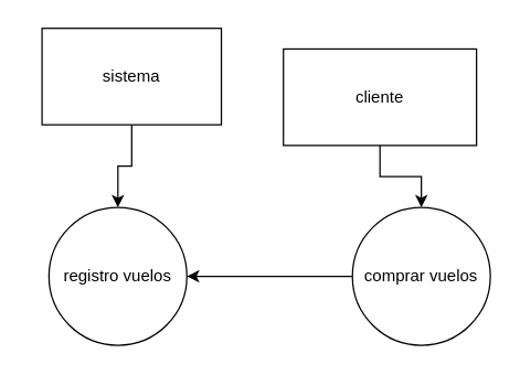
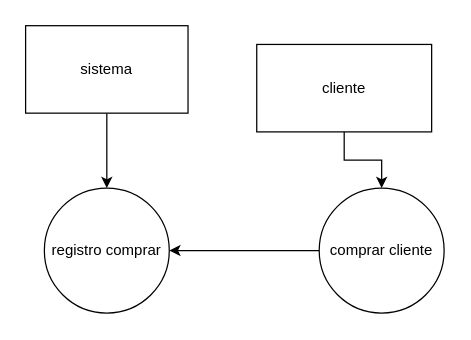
- <mxCell id="3" value="&lt;font style=&quot;vertical-align: inherit;&quot;&gt;&lt;font style=&quot;vertical-align: inherit;&quot;&gt;sistema&lt;/font&gt;&lt;/font&gt;" style="rounded=0;whiteSpace=wrap;html=1;" vertex="1" parent="1"><mxGeometry x="30" y="20" width="130" height="70" as="geometry" /></mxCell>
+ <mxCell id="3" value="&lt;font style=&quot;vertical-align: inherit;&quot;&gt;&lt;font style=&quot;vertical-align: inherit;&quot;&gt;sistema&lt;/font&gt;&lt;/font&gt;" style="rounded=0;whiteSpace=wrap;html=1;" vertex="1" parent="1"><mxGeometry x="20" y="20" width="130" height="70" as="geometry" /></mxCell>
- <mxCell id="8" value="&lt;font style=&quot;vertical-align: inherit;&quot;&gt;&lt;font style=&quot;vertical-align: inherit;&quot;&gt;registro vuelos&lt;/font&gt;&lt;/font&gt;" style="ellipse;whiteSpace=wrap;html=1;aspect=fixed;" vertex="1" parent="1"><mxGeometry x="35" y="150" width="100" height="100" as="geometry" /></mxCell>
+ <mxCell id="8" value="&lt;font style=&quot;vertical-align: inherit;&quot;&gt;&lt;font style=&quot;vertical-align: inherit;&quot;&gt;registro comprar&lt;/font&gt;&lt;/font&gt;" style="ellipse;whiteSpace=wrap;html=1;aspect=fixed;" vertex="1" parent="1"><mxGeometry x="35" y="150" width="100" height="100" as="geometry" /></mxCell>
- <mxCell id="7" value="&lt;font style=&quot;vertical-align: inherit;&quot;&gt;&lt;font style=&quot;vertical-align: inherit;&quot;&gt;comprar vuelos&lt;/font&gt;&lt;/font&gt;" style="ellipse;whiteSpace=wrap;html=1;aspect=fixed;" vertex="1" parent="1"><mxGeometry x="255" y="150" width="100" height="100" as="geometry" /></mxCell>
+ <mxCell id="7" value="&lt;font style=&quot;vertical-align: inherit;&quot;&gt;&lt;font style=&quot;vertical-align: inherit;&quot;&gt;comprar cliente&lt;/font&gt;&lt;/font&gt;" style="ellipse;whiteSpace=wrap;html=1;aspect=fixed;" vertex="1" parent="1"><mxGeometry x="255" y="150" width="100" height="100" as="geometry" /></mxCell>
